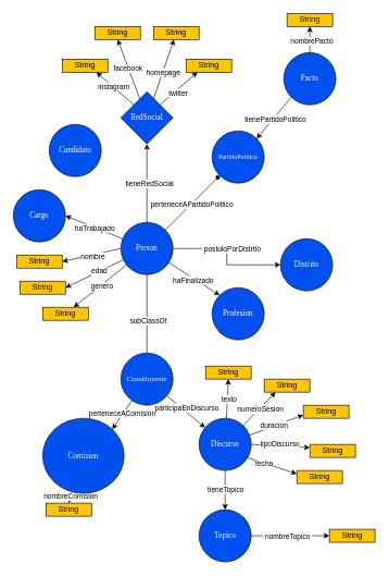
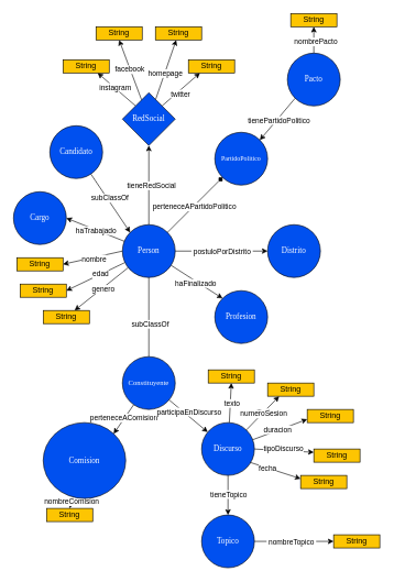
+ <mxCell id="20" style="rounded=0;orthogonalLoop=1;jettySize=auto;html=1;entryX=0;entryY=0;entryDx=0;entryDy=0;" parent="1" source="22" target="18" edge="1"><mxGeometry relative="1" as="geometry" /></mxCell>
+ <mxCell id="21" value="&amp;nbsp;subClassOf&amp;nbsp; " style="edgeLabel;html=1;align=center;verticalAlign=middle;resizable=0;points=[];fontColor=#000000;labelBackgroundColor=#FFFFFF;" parent="20" vertex="1" connectable="0"><mxGeometry x="-0.132" y="3" relative="1" as="geometry"><mxPoint as="offset" /></mxGeometry></mxCell>
- <mxCell id="24" value="&lt;font style=&quot;font-size: 12px;&quot; face=&quot;Verdana&quot;&gt;Distrito&lt;/font&gt;" style="ellipse;whiteSpace=wrap;html=1;aspect=fixed;fillColor=#0050ef;strokeColor=#000000;fontColor=#ffffff;" parent="1" vertex="1"><mxGeometry x="430" y="365" width="80" height="80" as="geometry" /></mxCell>
+ <mxCell id="24" value="&lt;font style=&quot;font-size: 12px;&quot; face=&quot;Verdana&quot;&gt;Distrito&lt;/font&gt;" style="ellipse;whiteSpace=wrap;html=1;aspect=fixed;fillColor=#0050ef;strokeColor=#000000;fontColor=#ffffff;" parent="1" vertex="1"><mxGeometry x="405" y="340" width="80" height="80" as="geometry" /></mxCell>
